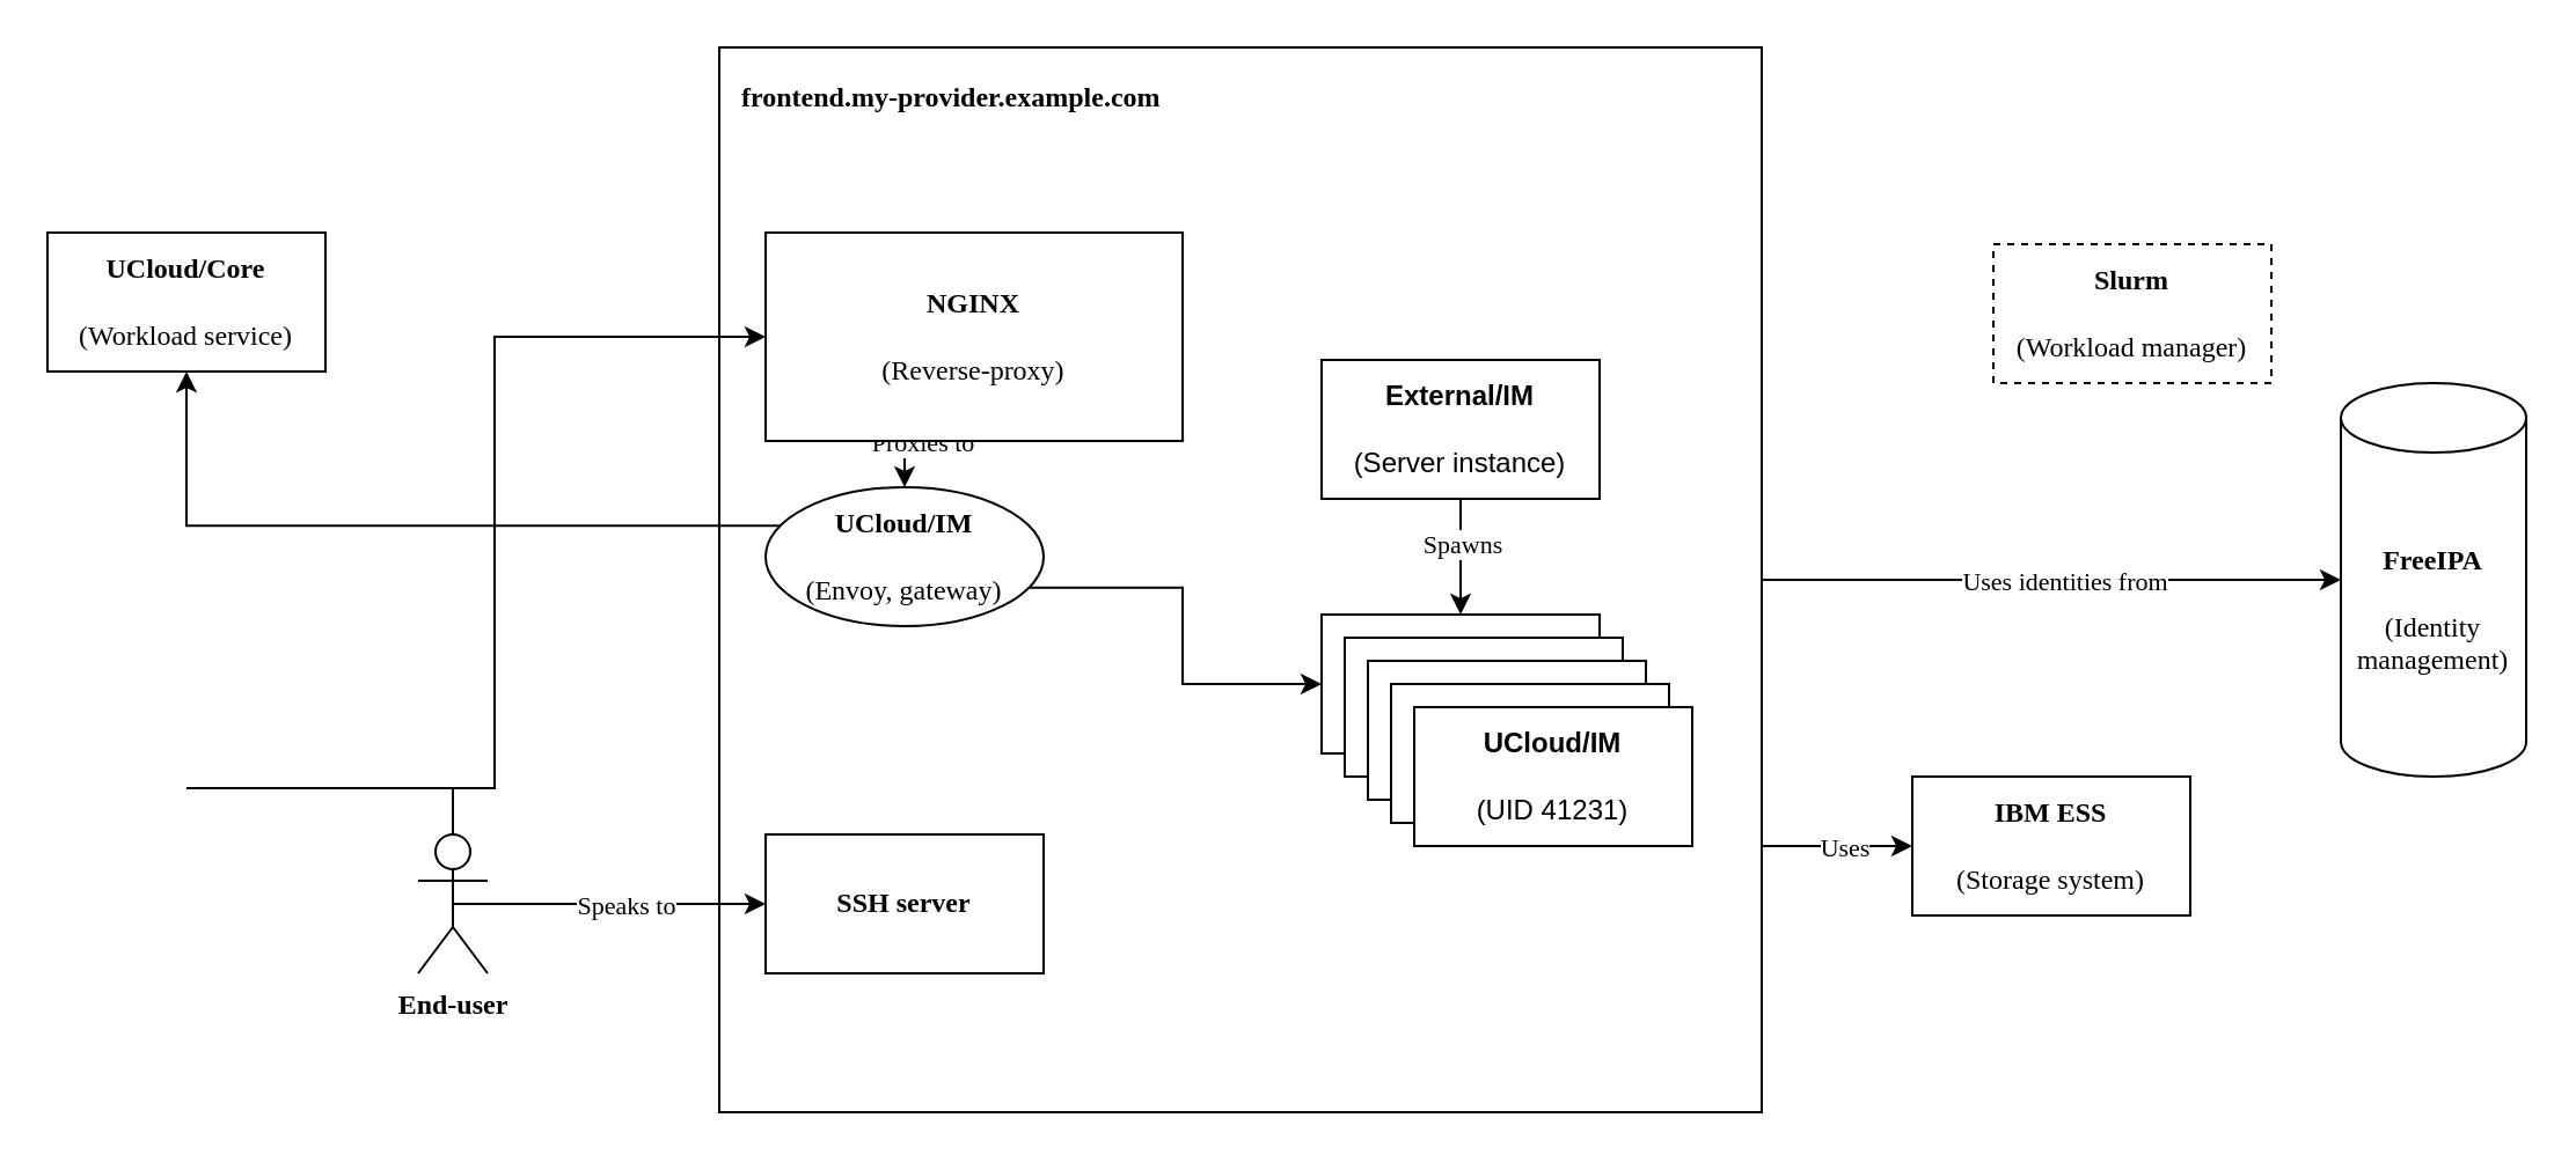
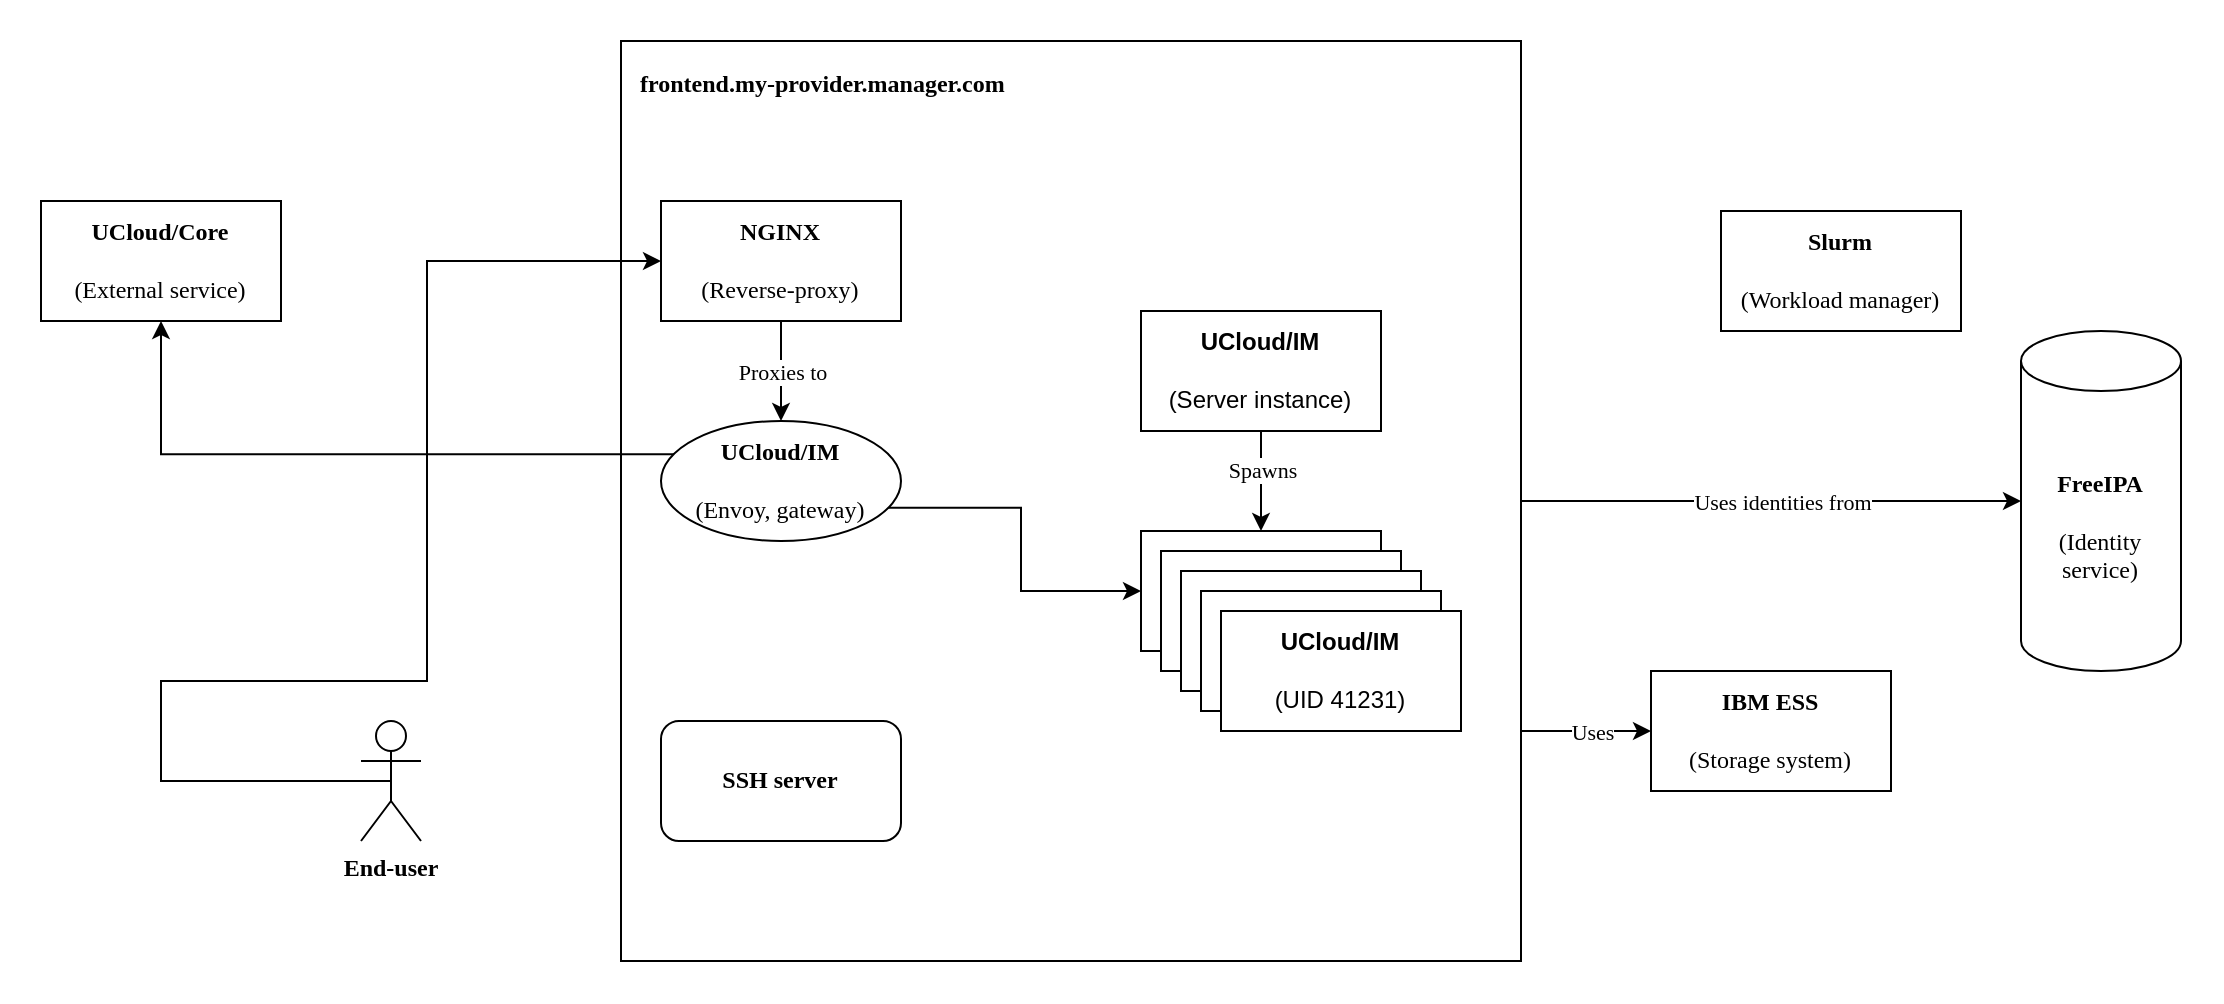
- <mxCell id="6" value="&lt;b&gt;frontend.my-provider.example.com&lt;/b&gt;" style="rounded=0;whiteSpace=wrap;html=1;verticalAlign=top;align=left;spacing=10;fontFamily=IBM Plex Sans;" vertex="1" parent="1"><mxGeometry x="310" y="20" width="450" height="460" as="geometry" /></mxCell>
+ <mxCell id="6" value="&lt;b&gt;frontend.my-provider.manager.com&lt;/b&gt;" style="rounded=0;whiteSpace=wrap;html=1;verticalAlign=top;align=left;spacing=10;fontFamily=IBM Plex Sans;" vertex="1" parent="1"><mxGeometry x="310" y="20" width="450" height="460" as="geometry" /></mxCell>
- <mxCell id="28" value="&lt;b&gt;UCloud/Core&lt;/b&gt;&lt;br&gt;&lt;br&gt;(Workload service)" style="rounded=0;whiteSpace=wrap;html=1;fontFamily=IBM Plex Sans;" vertex="1" parent="1"><mxGeometry x="20" y="100" width="120" height="60" as="geometry" /></mxCell>
+ <mxCell id="28" value="&lt;b&gt;UCloud/Core&lt;/b&gt;&lt;br&gt;&lt;br&gt;(External service)" style="rounded=0;whiteSpace=wrap;html=1;fontFamily=IBM Plex Sans;" vertex="1" parent="1"><mxGeometry x="20" y="100" width="120" height="60" as="geometry" /></mxCell>
- <mxCell id="8" value="&lt;b&gt;Slurm&lt;/b&gt;&lt;br&gt;&lt;br&gt;(Workload manager)" style="rounded=0;whiteSpace=wrap;html=1;fontFamily=IBM Plex Sans;dashed=1;" vertex="1" parent="1"><mxGeometry x="860" y="105" width="120" height="60" as="geometry" /></mxCell>
+ <mxCell id="8" value="&lt;b&gt;Slurm&lt;/b&gt;&lt;br&gt;&lt;br&gt;(Workload manager)" style="rounded=0;whiteSpace=wrap;html=1;fontFamily=IBM Plex Sans;" vertex="1" parent="1"><mxGeometry x="860" y="105" width="120" height="60" as="geometry" /></mxCell>
- <mxCell id="13" value="&lt;b&gt;NGINX&lt;/b&gt;&lt;br&gt;&lt;br&gt;(Reverse-proxy)" style="rounded=0;whiteSpace=wrap;html=1;fontFamily=IBM Plex Sans;" vertex="1" parent="1"><mxGeometry x="330" y="100" width="180" height="90" as="geometry" /></mxCell>
+ <mxCell id="13" value="&lt;b&gt;NGINX&lt;/b&gt;&lt;br&gt;&lt;br&gt;(Reverse-proxy)" style="rounded=0;whiteSpace=wrap;html=1;fontFamily=IBM Plex Sans;" vertex="1" parent="1"><mxGeometry x="330" y="100" width="120" height="60" as="geometry" /></mxCell>
- <mxCell id="15" value="&lt;b&gt;External/IM&lt;/b&gt;&lt;br&gt;&lt;br&gt;(Server instance)" style="rounded=0;whiteSpace=wrap;html=1;" vertex="1" parent="14"><mxGeometry width="120" height="60" as="geometry" /></mxCell>
+ <mxCell id="15" value="&lt;b&gt;UCloud/IM&lt;/b&gt;&lt;br&gt;&lt;br&gt;(Server instance)" style="rounded=0;whiteSpace=wrap;html=1;" vertex="1" parent="14"><mxGeometry width="120" height="60" as="geometry" /></mxCell>
- <mxCell id="7" value="&lt;b&gt;FreeIPA&lt;/b&gt;&lt;br&gt;&lt;br&gt;(Identity management)" style="shape=cylinder3;whiteSpace=wrap;html=1;boundedLbl=1;backgroundOutline=1;size=15;fontFamily=IBM Plex Sans;" vertex="1" parent="1"><mxGeometry x="1010" y="165" width="80" height="170" as="geometry" /></mxCell>
+ <mxCell id="7" value="&lt;b&gt;FreeIPA&lt;/b&gt;&lt;br&gt;&lt;br&gt;(Identity service)" style="shape=cylinder3;whiteSpace=wrap;html=1;boundedLbl=1;backgroundOutline=1;size=15;fontFamily=IBM Plex Sans;" vertex="1" parent="1"><mxGeometry x="1010" y="165" width="80" height="170" as="geometry" /></mxCell>
- <mxCell id="25" style="edgeStyle=orthogonalEdgeStyle;rounded=0;orthogonalLoop=1;jettySize=auto;html=1;exitX=0.5;exitY=0.5;exitDx=0;exitDy=0;exitPerimeter=0;" edge="1" parent="1" source="27" target="10"><mxGeometry relative="1" as="geometry" /></mxCell>
- <mxCell id="26" value="Speaks to" style="edgeLabel;html=1;align=center;verticalAlign=middle;resizable=0;points=[];fontFamily=IBM Plex Sans;" vertex="1" connectable="0" parent="25"><mxGeometry x="-0.201" relative="1" as="geometry"><mxPoint x="20" as="offset" /></mxGeometry></mxCell>
- <mxCell id="10" value="&lt;b&gt;SSH server&lt;/b&gt;" style="rounded=0;whiteSpace=wrap;html=1;fontFamily=IBM Plex Sans;" vertex="1" parent="1"><mxGeometry x="330" y="360" width="120" height="60" as="geometry" /></mxCell>
+ <mxCell id="10" value="&lt;b&gt;SSH server&lt;/b&gt;" style="whiteSpace=wrap;html=1;fontFamily=IBM Plex Sans;rounded=1;" vertex="1" parent="1"><mxGeometry x="330" y="360" width="120" height="60" as="geometry" /></mxCell>
